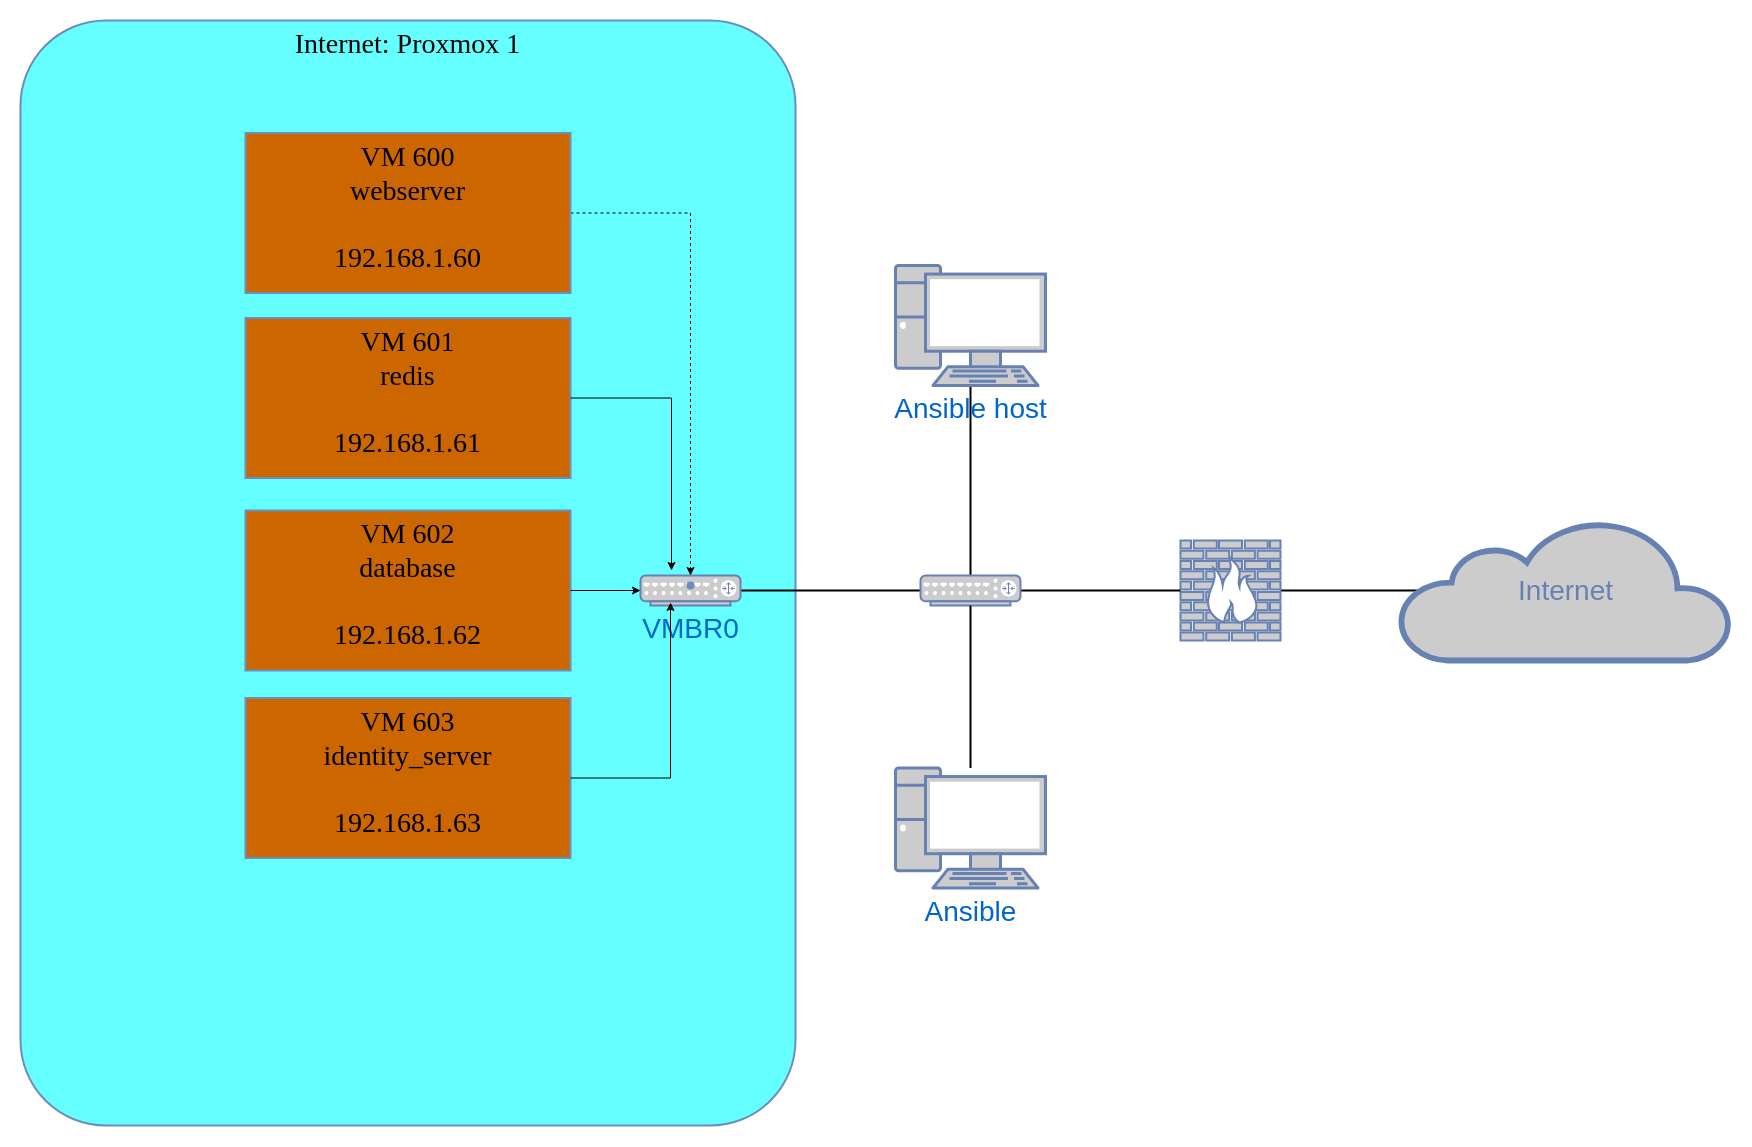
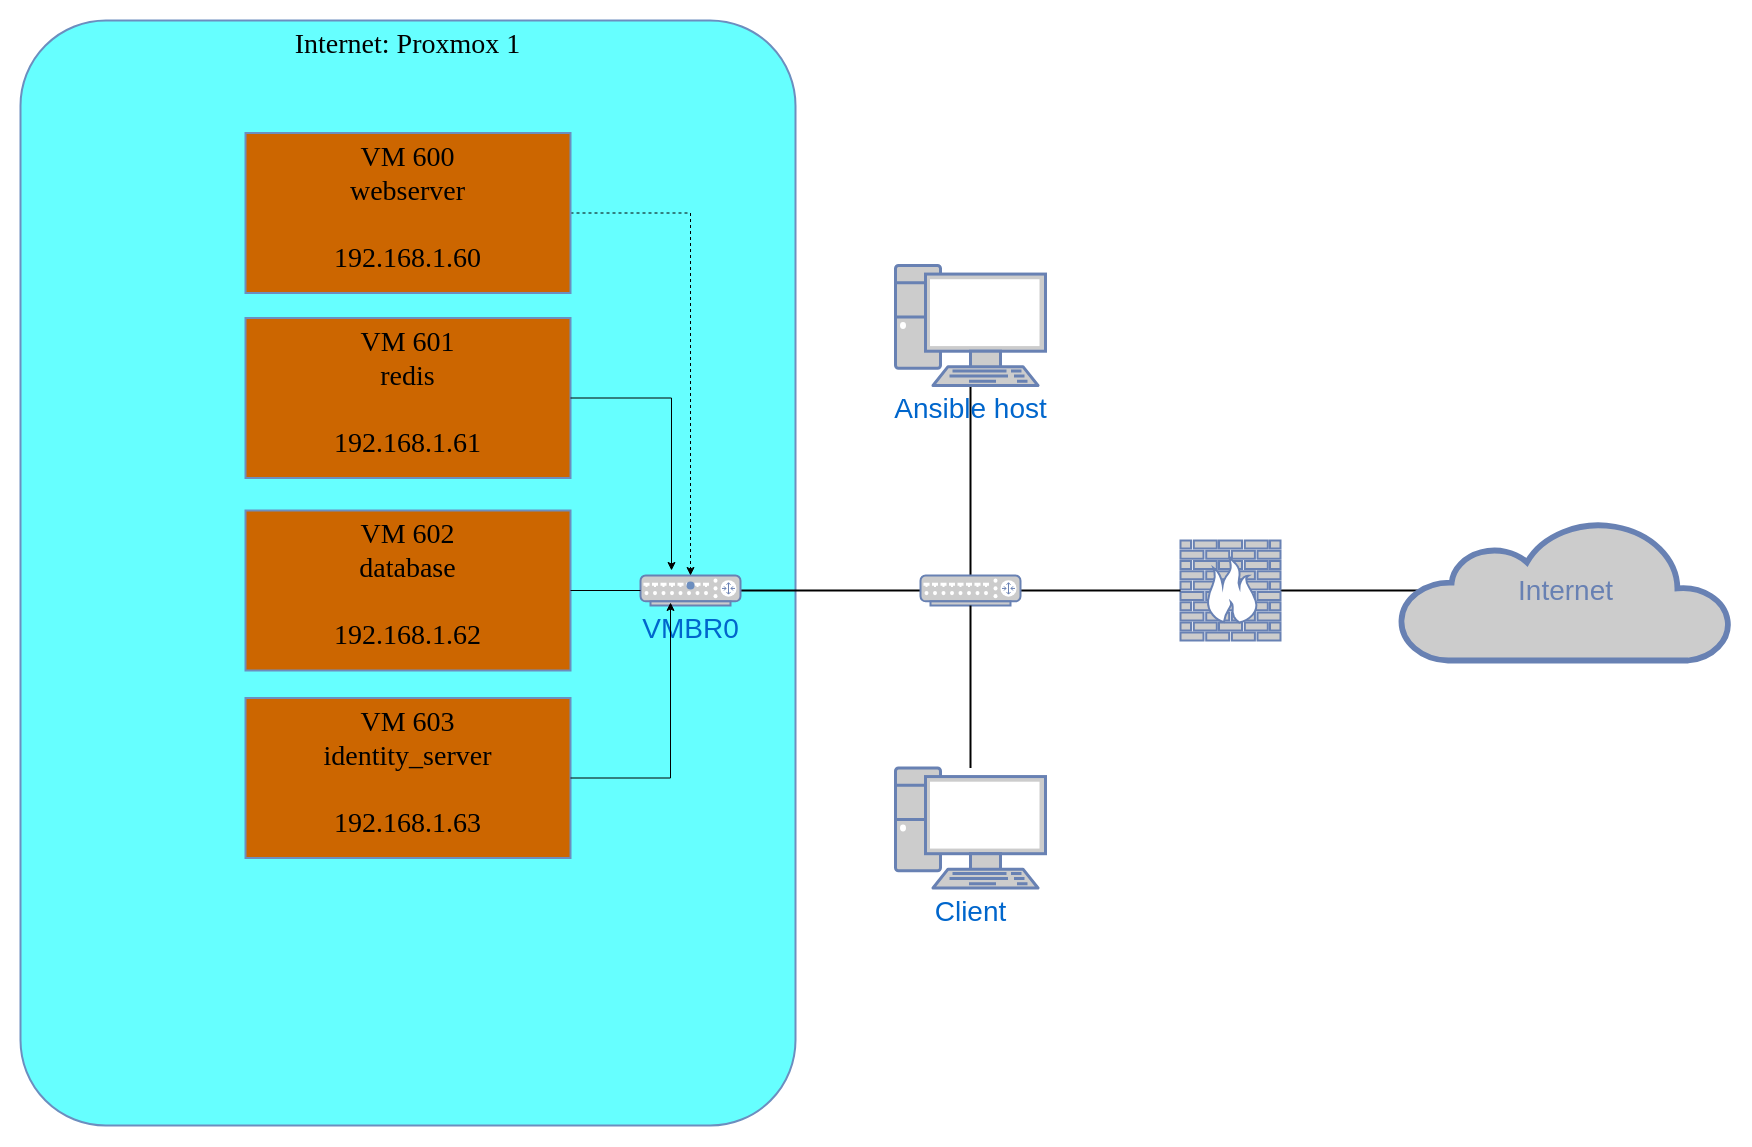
- <mxCell id="19" style="edgeStyle=orthogonalEdgeStyle;rounded=0;orthogonalLoop=1;jettySize=auto;html=1;entryX=0;entryY=0.5;entryDx=0;entryDy=0;entryPerimeter=0;" edge="1" parent="1" source="15" target="7"><mxGeometry relative="1" as="geometry" /></mxCell>
+ <mxCell id="19" style="edgeStyle=orthogonalEdgeStyle;rounded=0;orthogonalLoop=1;jettySize=auto;html=1;entryX=0;entryY=0.5;entryDx=0;entryDy=0;entryPerimeter=0;endArrow=none;" edge="1" parent="1" source="15" target="7"><mxGeometry relative="1" as="geometry" /></mxCell>
- <mxCell id="21" value="Ansible" style="fontColor=#0066CC;verticalAlign=top;verticalLabelPosition=bottom;labelPosition=center;align=center;html=1;fillColor=#CCCCCC;strokeColor=#6881B3;gradientColor=none;gradientDirection=north;strokeWidth=2;shape=mxgraph.networks.pc;rounded=0;shadow=0;comic=0;fontSize=28;" vertex="1" parent="1"><mxGeometry x="895" y="767.5" width="150" height="120" as="geometry" /></mxCell>
+ <mxCell id="21" value="Client" style="fontColor=#0066CC;verticalAlign=top;verticalLabelPosition=bottom;labelPosition=center;align=center;html=1;fillColor=#CCCCCC;strokeColor=#6881B3;gradientColor=none;gradientDirection=north;strokeWidth=2;shape=mxgraph.networks.pc;rounded=0;shadow=0;comic=0;fontSize=28;" vertex="1" parent="1"><mxGeometry x="895" y="767.5" width="150" height="120" as="geometry" /></mxCell>
